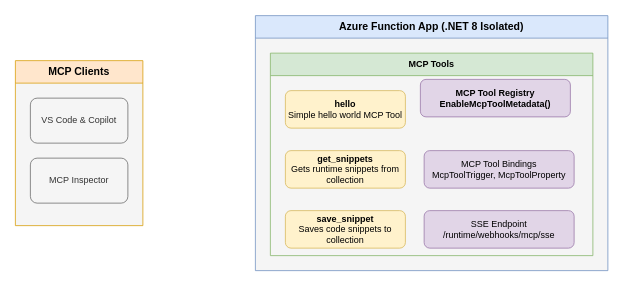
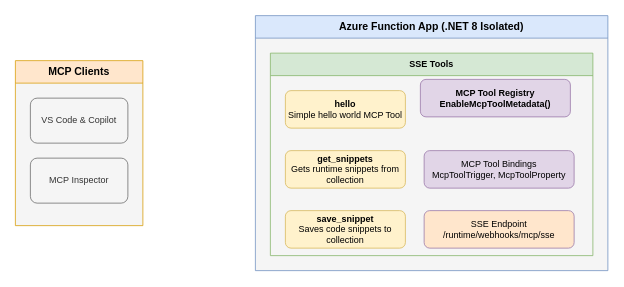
- <mxCell id="6" value="MCP Tools" style="swimlane;whiteSpace=wrap;html=1;fillColor=#d5e8d4;strokeColor=#82b366;startSize=30;" parent="5" vertex="1"><mxGeometry x="20" y="50" width="430" height="270" as="geometry" /></mxCell>
+ <mxCell id="6" value="SSE Tools" style="swimlane;whiteSpace=wrap;html=1;fillColor=#d5e8d4;strokeColor=#82b366;startSize=30;" parent="5" vertex="1"><mxGeometry x="20" y="50" width="430" height="270" as="geometry" /></mxCell>
- <mxCell id="12" value="SSE Endpoint&#10;/runtime/webhooks/mcp/sse" style="rounded=1;whiteSpace=wrap;html=1;fillColor=#e1d5e7;strokeColor=#9673a6;" parent="6" vertex="1"><mxGeometry x="205" y="210" width="200" height="50" as="geometry" /></mxCell>
+ <mxCell id="12" value="SSE Endpoint&#10;/runtime/webhooks/mcp/sse" style="rounded=1;whiteSpace=wrap;html=1;fillColor=#ffe6cc;strokeColor=#9673a6;" parent="6" vertex="1"><mxGeometry x="205" y="210" width="200" height="50" as="geometry" /></mxCell>
